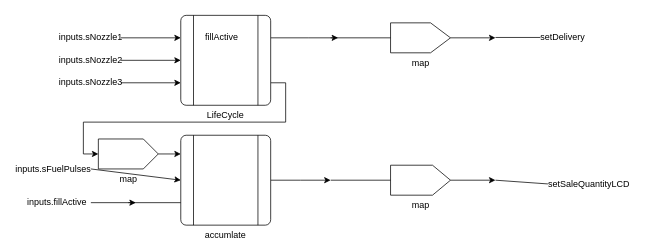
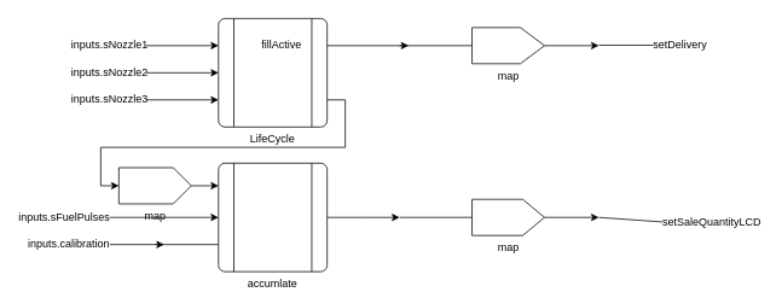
- <mxCell id="23" value="fillActive" style="text;html=1;align=center;verticalAlign=middle;whiteSpace=wrap;rounded=0;" vertex="1" parent="1"><mxGeometry x="265" y="35" width="60" height="30" as="geometry" /></mxCell>
+ <mxCell id="23" value="fillActive" style="text;html=1;align=center;verticalAlign=middle;whiteSpace=wrap;rounded=0;" vertex="1" parent="1"><mxGeometry x="280" y="35" width="60" height="30" as="geometry" /></mxCell>
- <mxCell id="28" value="inputs.sFuelPulses" style="text;html=1;align=center;verticalAlign=middle;whiteSpace=wrap;rounded=0;" vertex="1" parent="1"><mxGeometry x="20" y="210" width="100" height="30" as="geometry" /></mxCell>
+ <mxCell id="28" value="inputs.sFuelPulses" style="text;html=1;align=center;verticalAlign=middle;whiteSpace=wrap;rounded=0;" vertex="1" parent="1"><mxGeometry x="20" y="225" width="100" height="30" as="geometry" /></mxCell>
- <mxCell id="30" value="inputs.fillActive" style="text;html=1;align=center;verticalAlign=middle;whiteSpace=wrap;rounded=0;" vertex="1" parent="1"><mxGeometry x="30" y="255" width="90" height="30" as="geometry" /></mxCell>
+ <mxCell id="30" value="inputs.calibration" style="text;html=1;align=center;verticalAlign=middle;whiteSpace=wrap;rounded=0;" vertex="1" parent="1"><mxGeometry x="30" y="255" width="90" height="30" as="geometry" /></mxCell>
